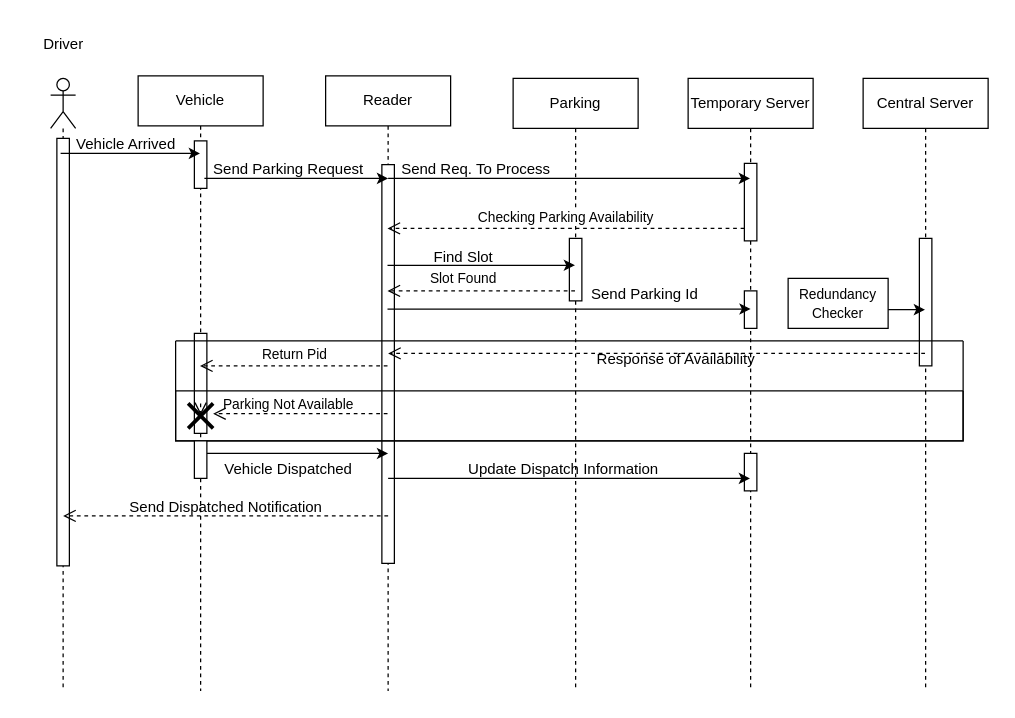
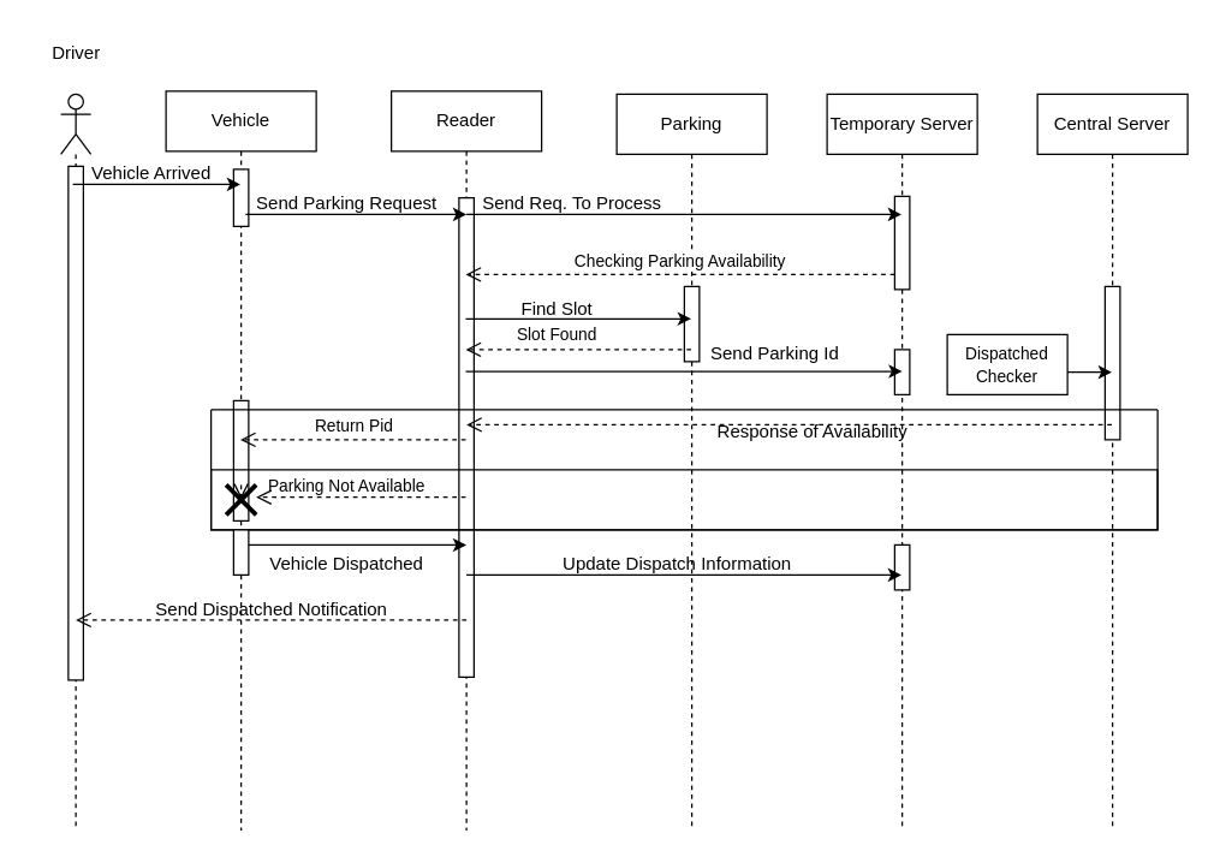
- <mxCell id="26" value="&lt;font style=&quot;font-size: 11px;&quot;&gt;Redundancy &lt;br&gt;Checker&lt;/font&gt;" style="rounded=0;whiteSpace=wrap;html=1;" vertex="1" parent="1"><mxGeometry x="630" y="222" width="80" height="40" as="geometry" /></mxCell>
+ <mxCell id="26" value="&lt;font style=&quot;font-size: 11px;&quot;&gt;Dispatched &lt;br&gt;Checker&lt;/font&gt;" style="rounded=0;whiteSpace=wrap;html=1;" vertex="1" parent="1"><mxGeometry x="630" y="222" width="80" height="40" as="geometry" /></mxCell>
